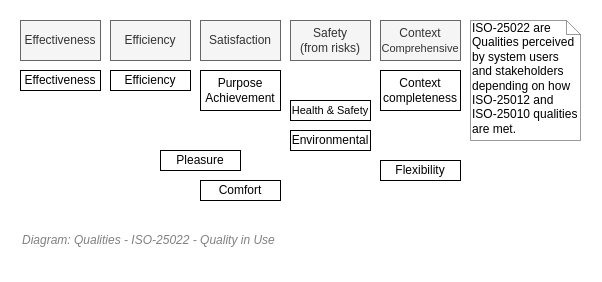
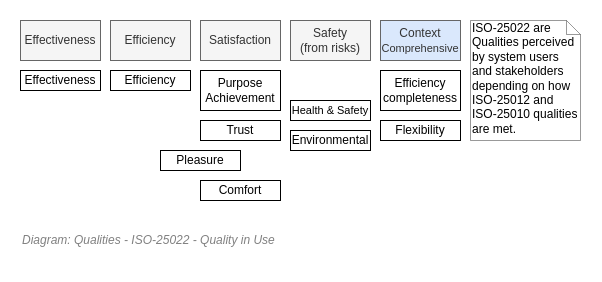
- <mxCell id="5" value="Context &lt;font style=&quot;font-size: 11px&quot;&gt;Comprehensive&lt;/font&gt;" style="rounded=0;whiteSpace=wrap;html=1;shadow=0;glass=0;comic=0;strokeColor=#666666;fillColor=#f5f5f5;fontSize=12;align=center;fontColor=#333333;" parent="1" vertex="1"><mxGeometry x="380" y="20" width="80" height="40" as="geometry" /></mxCell>
+ <mxCell id="5" value="Context &lt;font style=&quot;font-size: 11px&quot;&gt;Comprehensive&lt;/font&gt;" style="rounded=0;whiteSpace=wrap;html=1;shadow=0;glass=0;comic=0;strokeColor=#666666;fillColor=#dae8fc;fontSize=12;align=center;fontColor=#333333;" parent="1" vertex="1"><mxGeometry x="380" y="20" width="80" height="40" as="geometry" /></mxCell>
- <mxCell id="17" value="Context completeness" style="rounded=0;whiteSpace=wrap;html=1;shadow=0;glass=0;comic=0;strokeColor=#000000;fillColor=none;fontSize=12;align=center;" parent="1" vertex="1"><mxGeometry x="380" y="70" width="80" height="40" as="geometry" /></mxCell>
+ <mxCell id="17" value="Efficiency completeness" style="rounded=0;whiteSpace=wrap;html=1;shadow=0;glass=0;comic=0;strokeColor=#000000;fillColor=none;fontSize=12;align=center;" parent="1" vertex="1"><mxGeometry x="380" y="70" width="80" height="40" as="geometry" /></mxCell>
+ <mxCell id="11" value="Trust" style="rounded=0;whiteSpace=wrap;html=1;shadow=0;glass=0;comic=0;strokeColor=#000000;fillColor=none;fontSize=12;align=center;" parent="1" vertex="1"><mxGeometry x="200" y="120" width="80" height="20" as="geometry" /></mxCell>
- <mxCell id="16" value="Flexibility" style="rounded=0;whiteSpace=wrap;html=1;shadow=0;glass=0;comic=0;strokeColor=#000000;fillColor=none;fontSize=12;align=center;" parent="1" vertex="1"><mxGeometry x="380" y="160" width="80" height="20" as="geometry" /></mxCell>
+ <mxCell id="16" value="Flexibility" style="rounded=0;whiteSpace=wrap;html=1;shadow=0;glass=0;comic=0;strokeColor=#000000;fillColor=none;fontSize=12;align=center;" parent="1" vertex="1"><mxGeometry x="380" y="120" width="80" height="20" as="geometry" /></mxCell>
